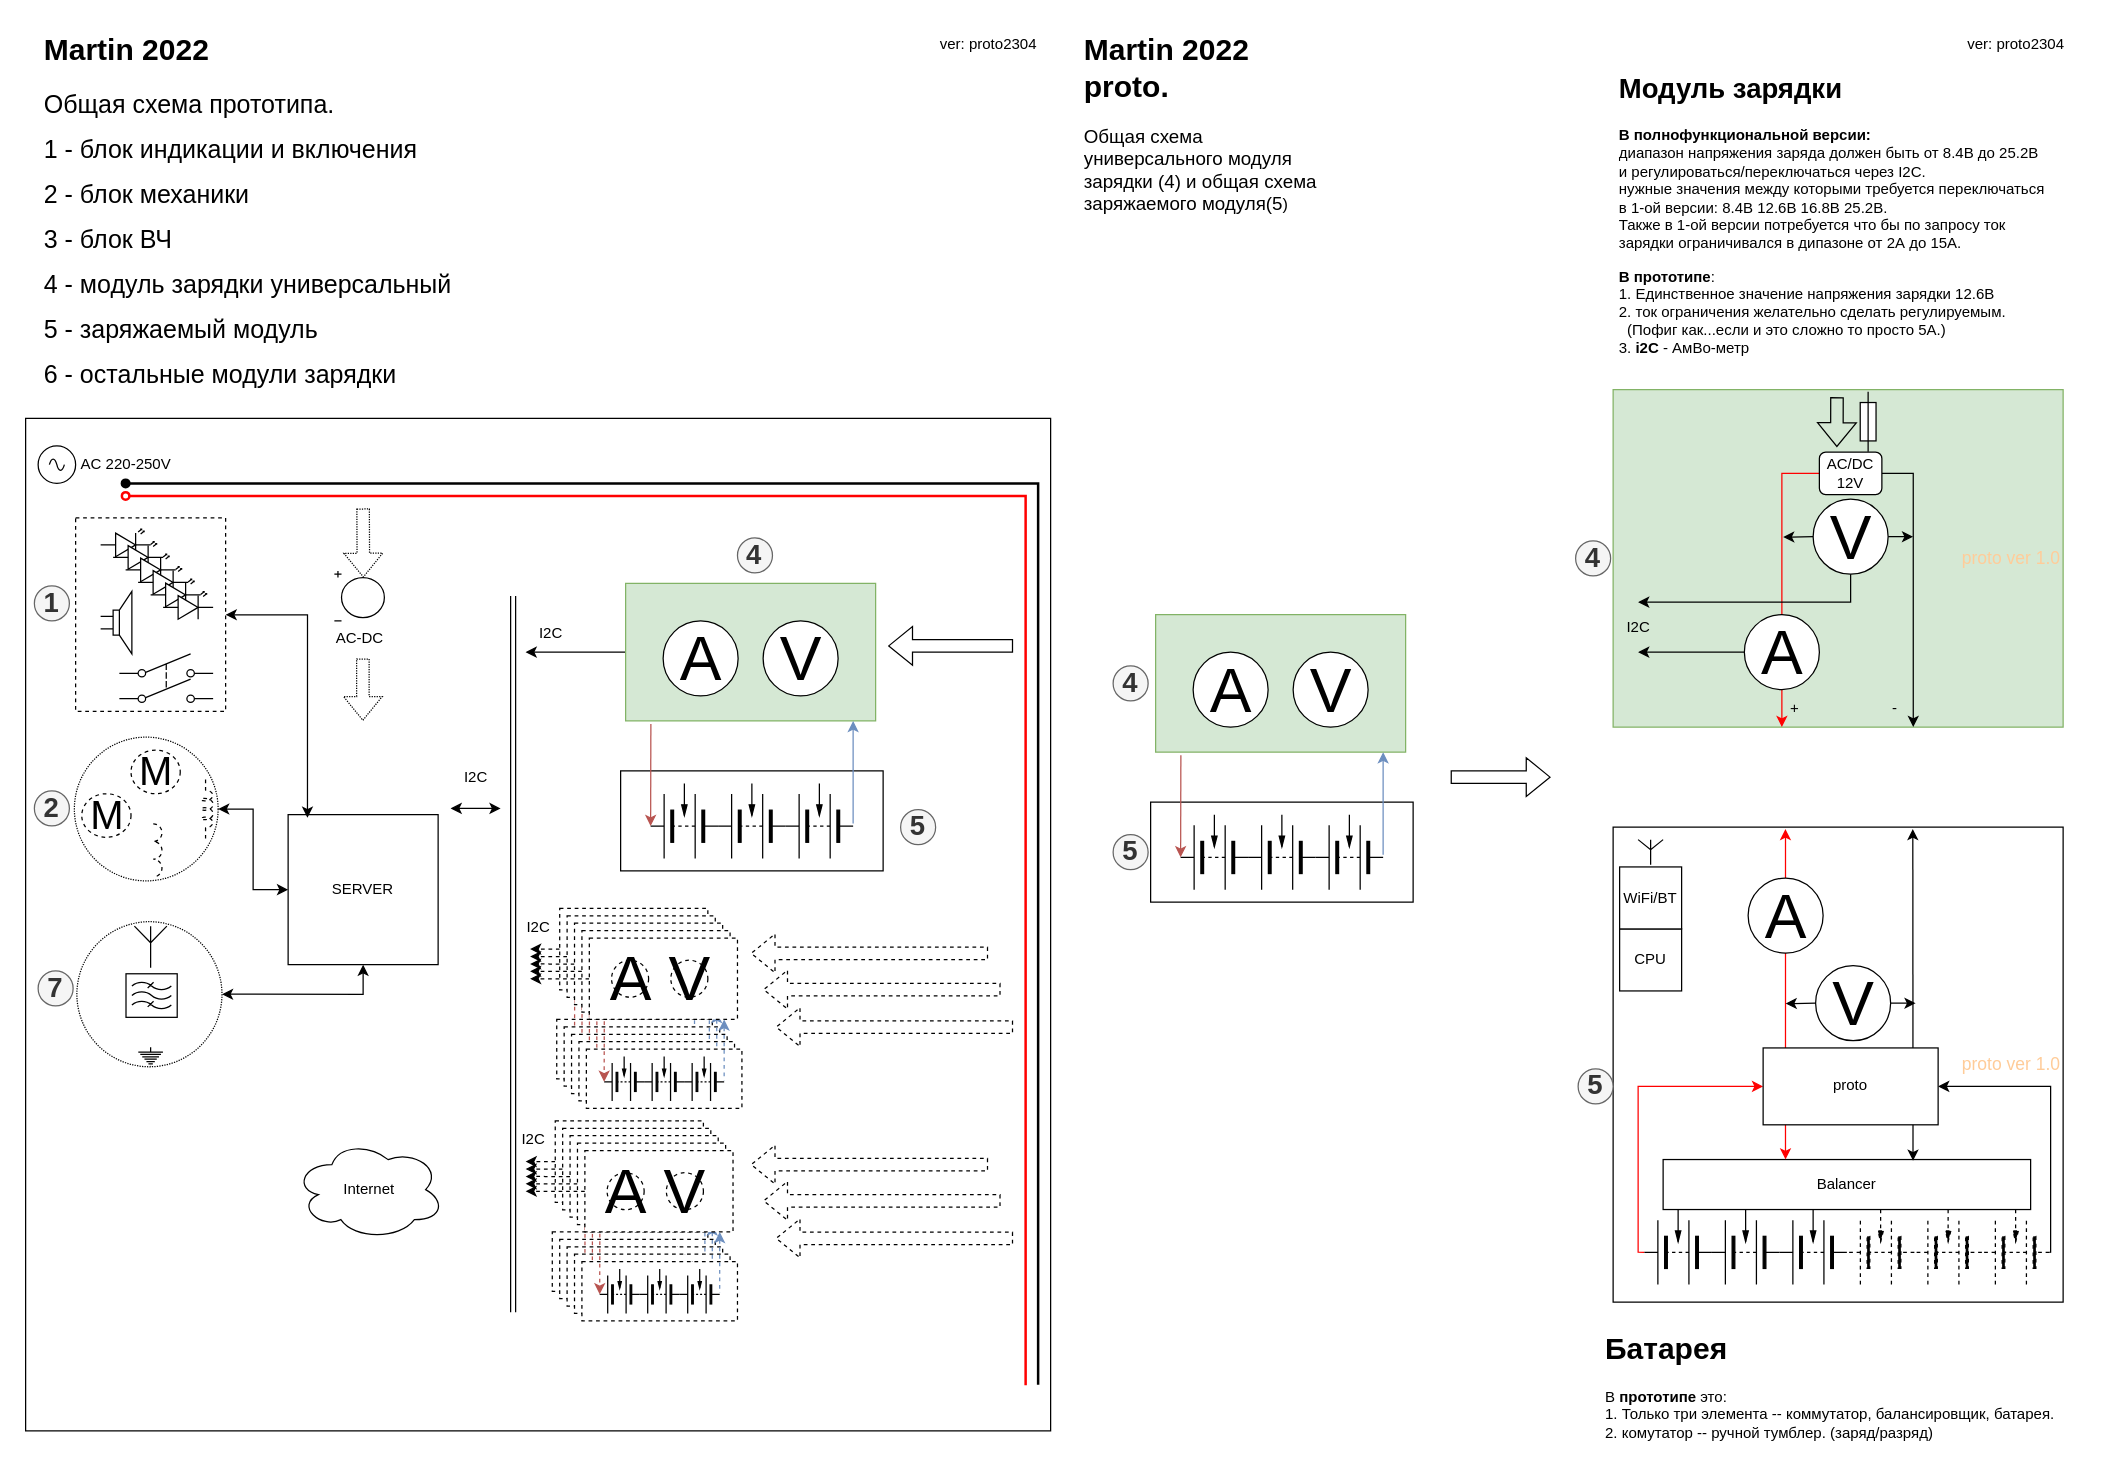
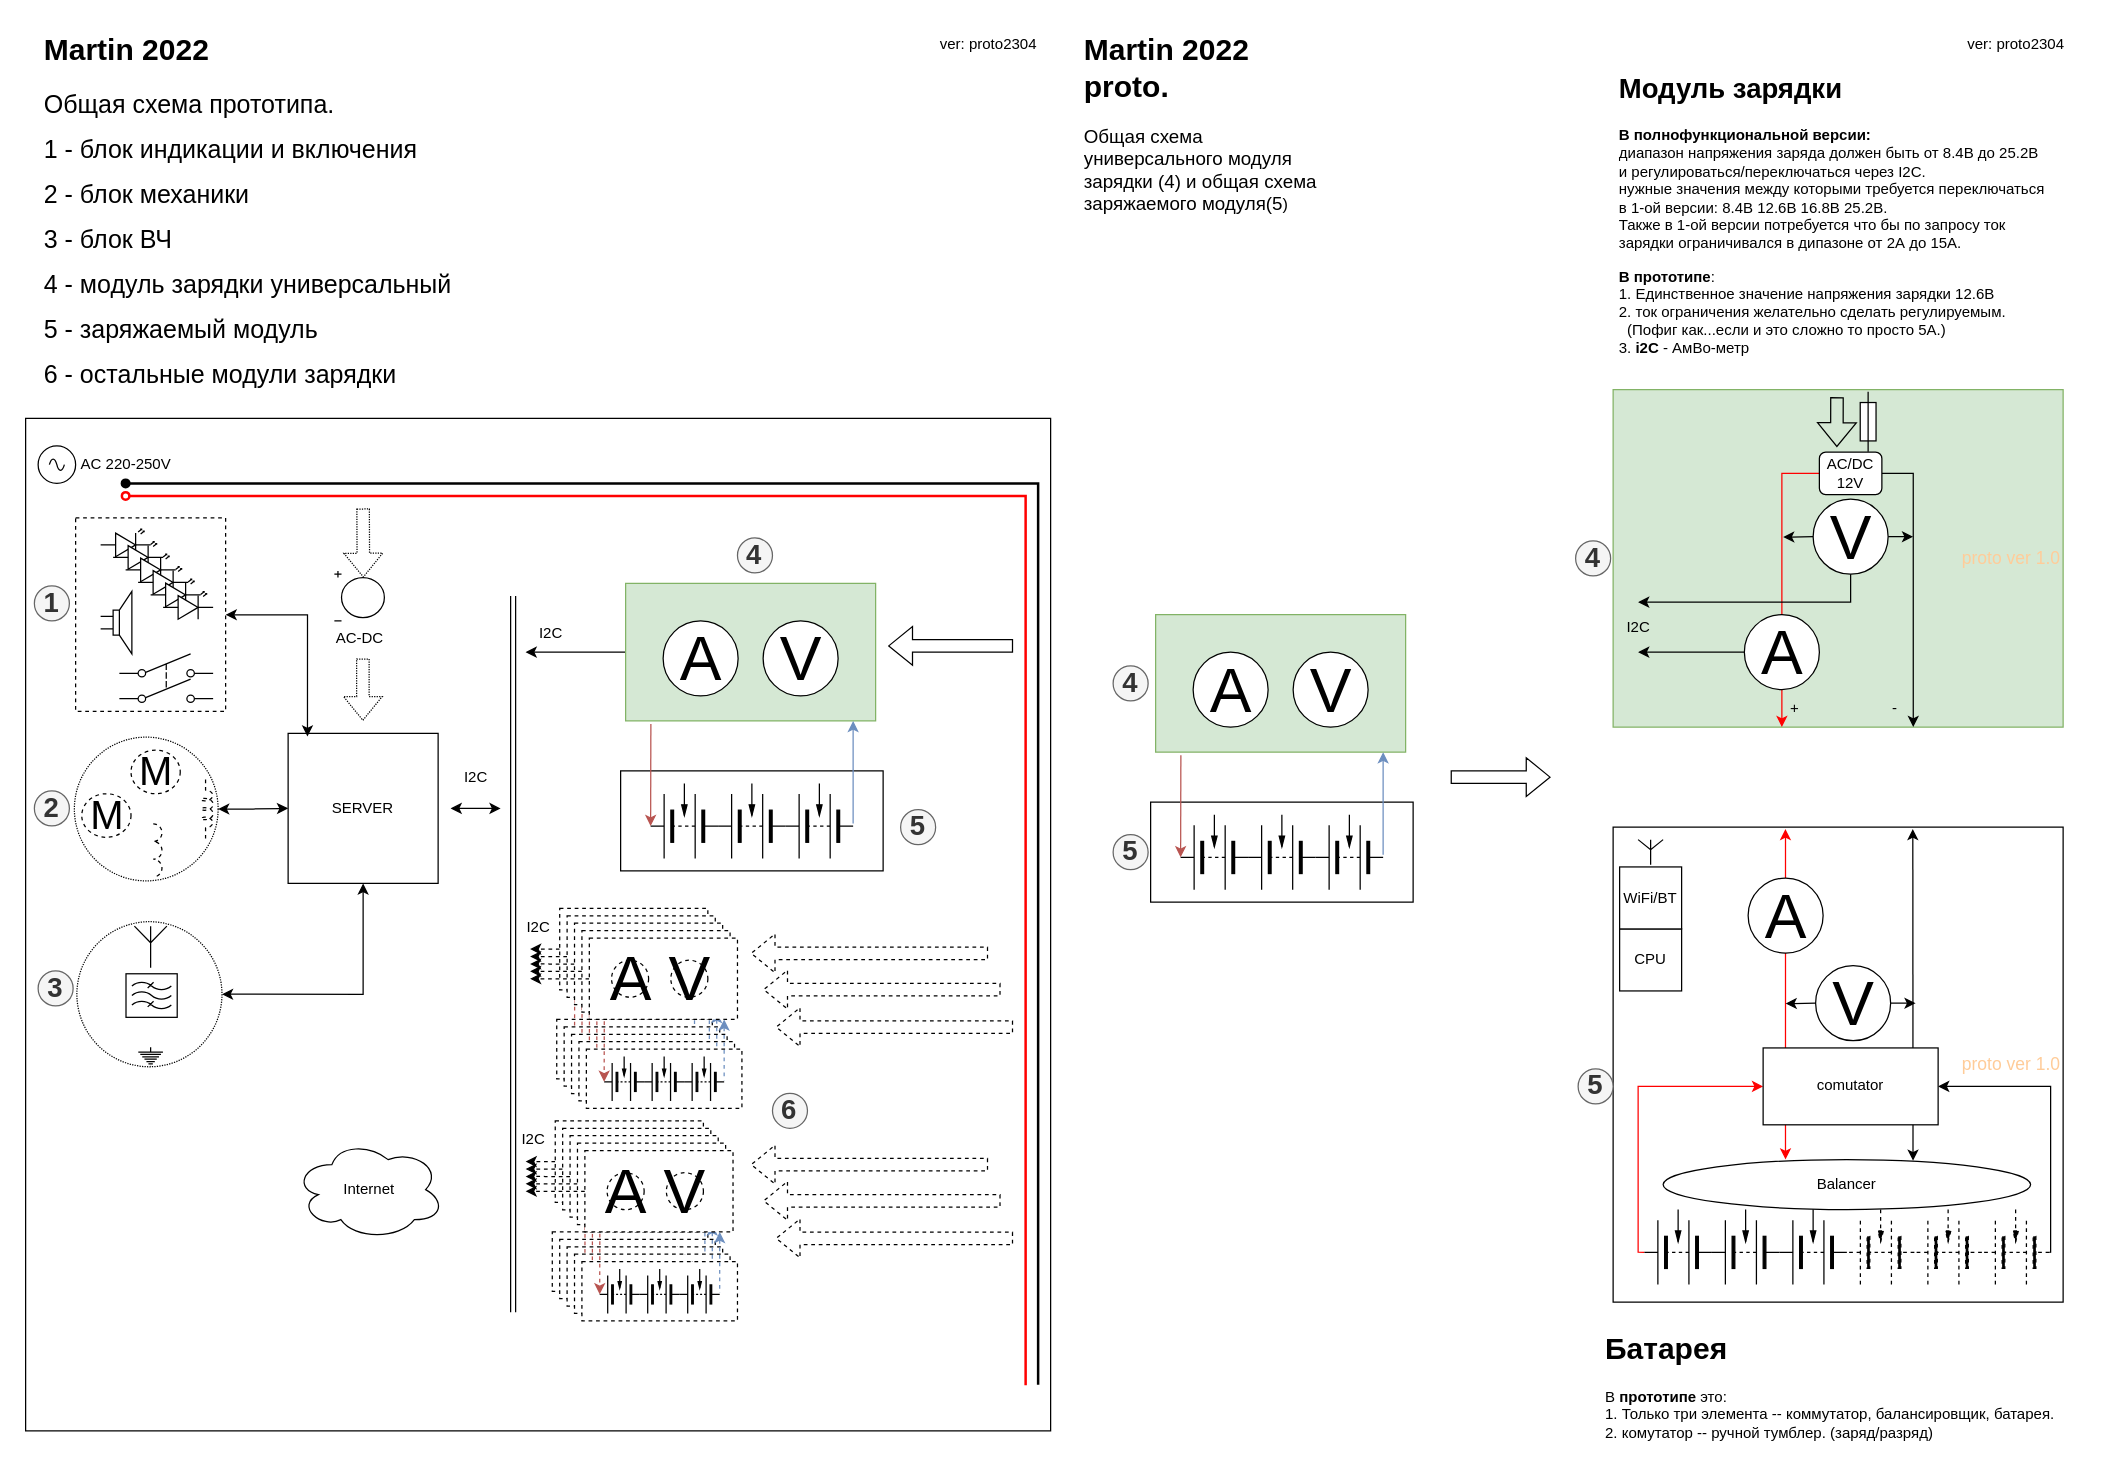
- <mxCell id="57" value="SERVER" style="whiteSpace=wrap;html=1;aspect=fixed;" parent="53" vertex="1"><mxGeometry x="210" y="317" width="120" height="120" as="geometry" /></mxCell>
+ <mxCell id="57" value="SERVER" style="whiteSpace=wrap;html=1;aspect=fixed;" parent="53" vertex="1"><mxGeometry x="210" y="252" width="120" height="120" as="geometry" /></mxCell>
- <mxCell id="228" value="&lt;font size=&quot;1&quot;&gt;&lt;b style=&quot;font-size: 22px;&quot;&gt;7&lt;/b&gt;&lt;/font&gt;" style="ellipse;whiteSpace=wrap;html=1;aspect=fixed;fillColor=#f5f5f5;fontColor=#333333;strokeColor=#666666;" parent="53" vertex="1"><mxGeometry x="10" y="442" width="28" height="28" as="geometry" /></mxCell>
+ <mxCell id="228" value="&lt;font size=&quot;1&quot;&gt;&lt;b style=&quot;font-size: 22px;&quot;&gt;3&lt;/b&gt;&lt;/font&gt;" style="ellipse;whiteSpace=wrap;html=1;aspect=fixed;fillColor=#f5f5f5;fontColor=#333333;strokeColor=#666666;" parent="53" vertex="1"><mxGeometry x="10" y="442" width="28" height="28" as="geometry" /></mxCell>
- <mxCell id="40" value="proto" style="rounded=0;whiteSpace=wrap;html=1;" parent="1" vertex="1"><mxGeometry x="1410" y="837.65" width="140" height="61.5" as="geometry" /></mxCell>
+ <mxCell id="40" value="comutator" style="rounded=0;whiteSpace=wrap;html=1;" parent="1" vertex="1"><mxGeometry x="1410" y="837.65" width="140" height="61.5" as="geometry" /></mxCell>
+ <mxCell id="231" value="&lt;font size=&quot;1&quot;&gt;&lt;b style=&quot;font-size: 22px;&quot;&gt;6&lt;/b&gt;&lt;/font&gt;" style="ellipse;whiteSpace=wrap;html=1;aspect=fixed;fillColor=#f5f5f5;fontColor=#333333;strokeColor=#666666;" parent="53" vertex="1"><mxGeometry x="597.48" y="539.93" width="28" height="28" as="geometry" /></mxCell>
- <mxCell id="37" value="Balancer" style="rounded=0;whiteSpace=wrap;html=1;" parent="1" vertex="1"><mxGeometry x="1330" y="926.93" width="294" height="40" as="geometry" /></mxCell>
+ <mxCell id="37" value="Balancer" style="ellipse;whiteSpace=wrap;html=1;" parent="1" vertex="1"><mxGeometry x="1330" y="926.93" width="294" height="40" as="geometry" /></mxCell>
